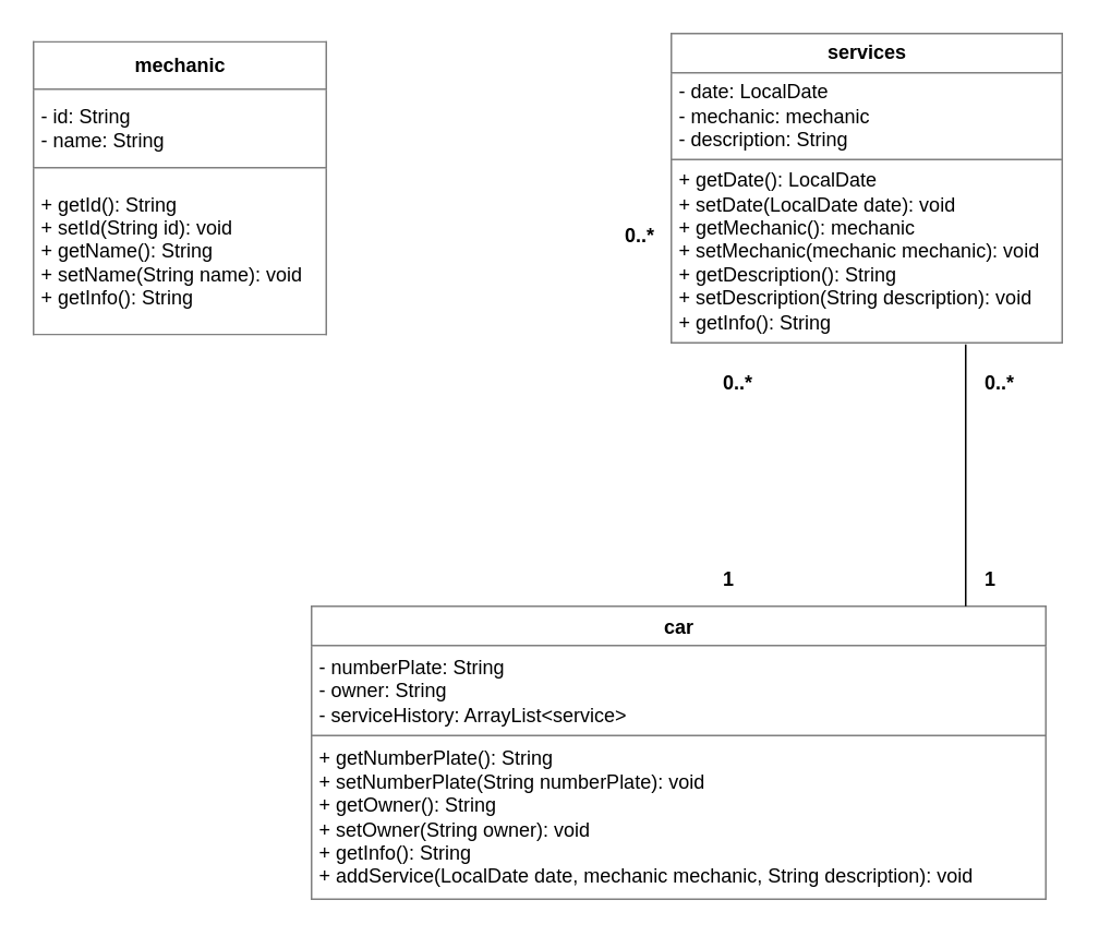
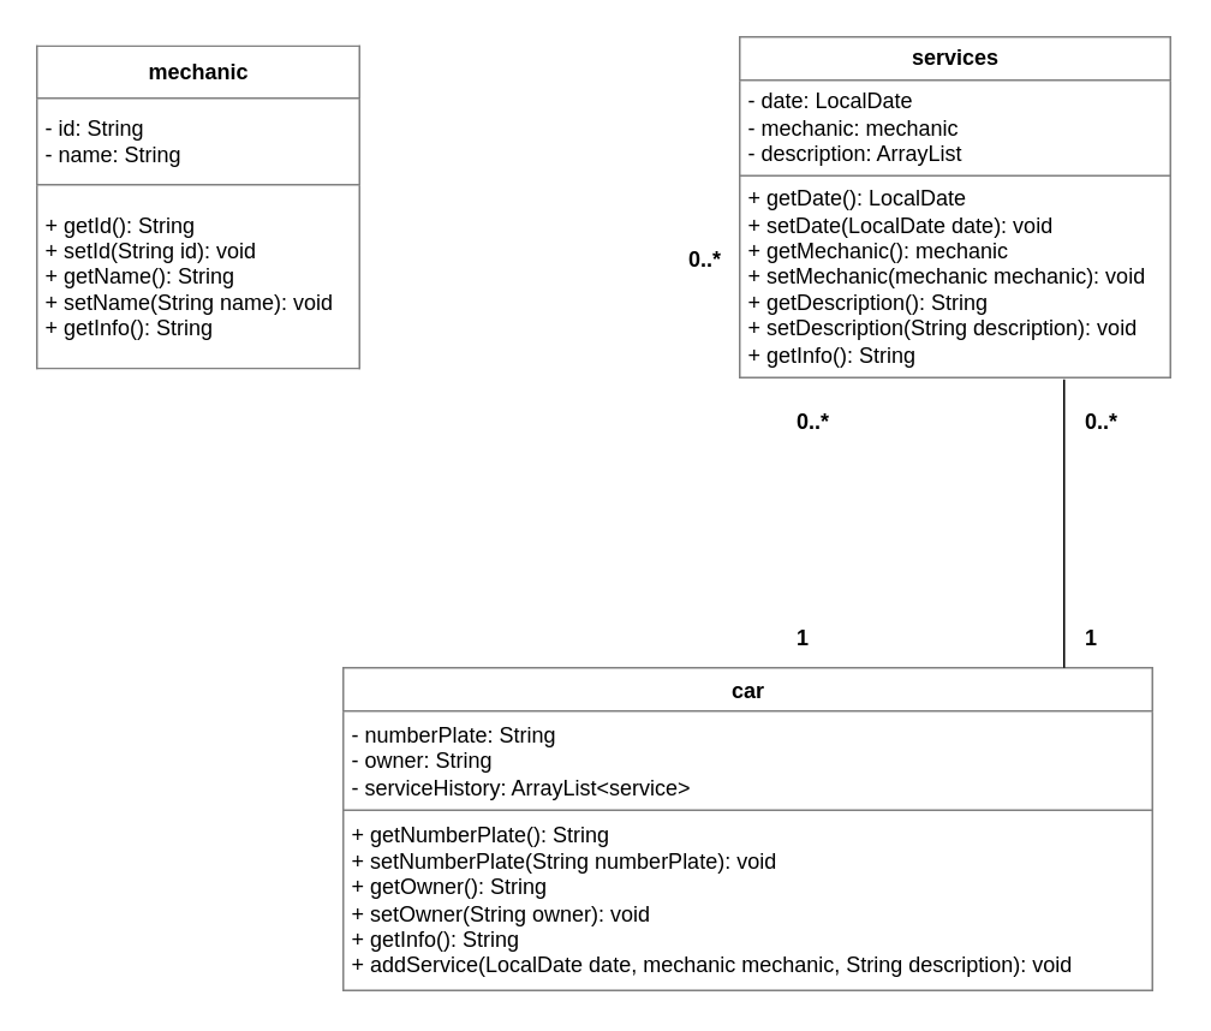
- <mxCell id="3" value="&lt;table border=&quot;1&quot; width=&quot;100%&quot; height=&quot;100%&quot; cellpadding=&quot;4&quot; style=&quot;width:100%;height:100%;border-collapse:collapse;&quot;&gt;&lt;tbody&gt;&lt;tr&gt;&lt;th align=&quot;center&quot;&gt;&lt;b&gt;services&lt;/b&gt;&lt;/th&gt;&lt;/tr&gt;&lt;tr&gt;&lt;td&gt;- date: LocalDate&lt;br&gt;- mechanic: mechanic&lt;br&gt;- description: String&lt;/td&gt;&lt;/tr&gt;&lt;tr&gt;&lt;td&gt;+ getDate(): LocalDate&lt;br&gt;+ setDate(LocalDate date): void&lt;br&gt;+ getMechanic(): mechanic&lt;br&gt;+ setMechanic(mechanic mechanic): void&lt;br&gt;+ getDescription(): String&lt;br&gt;+ setDescription(String description): void&lt;br&gt;+ getInfo(): String&lt;br&gt;&lt;/td&gt;&lt;/tr&gt;&lt;/tbody&gt;&lt;/table&gt;" style="text;html=1;whiteSpace=wrap;strokeColor=none;fillColor=none;overflow=fill;" parent="1" vertex="1"><mxGeometry x="410" y="20" width="240" height="190" as="geometry" /></mxCell>
+ <mxCell id="3" value="&lt;table border=&quot;1&quot; width=&quot;100%&quot; height=&quot;100%&quot; cellpadding=&quot;4&quot; style=&quot;width:100%;height:100%;border-collapse:collapse;&quot;&gt;&lt;tbody&gt;&lt;tr&gt;&lt;th align=&quot;center&quot;&gt;&lt;b&gt;services&lt;/b&gt;&lt;/th&gt;&lt;/tr&gt;&lt;tr&gt;&lt;td&gt;- date: LocalDate&lt;br&gt;- mechanic: mechanic&lt;br&gt;- description: ArrayList&lt;/td&gt;&lt;/tr&gt;&lt;tr&gt;&lt;td&gt;+ getDate(): LocalDate&lt;br&gt;+ setDate(LocalDate date): void&lt;br&gt;+ getMechanic(): mechanic&lt;br&gt;+ setMechanic(mechanic mechanic): void&lt;br&gt;+ getDescription(): String&lt;br&gt;+ setDescription(String description): void&lt;br&gt;+ getInfo(): String&lt;br&gt;&lt;/td&gt;&lt;/tr&gt;&lt;/tbody&gt;&lt;/table&gt;" style="text;html=1;whiteSpace=wrap;strokeColor=none;fillColor=none;overflow=fill;" parent="1" vertex="1"><mxGeometry x="410" y="20" width="240" height="190" as="geometry" /></mxCell>
